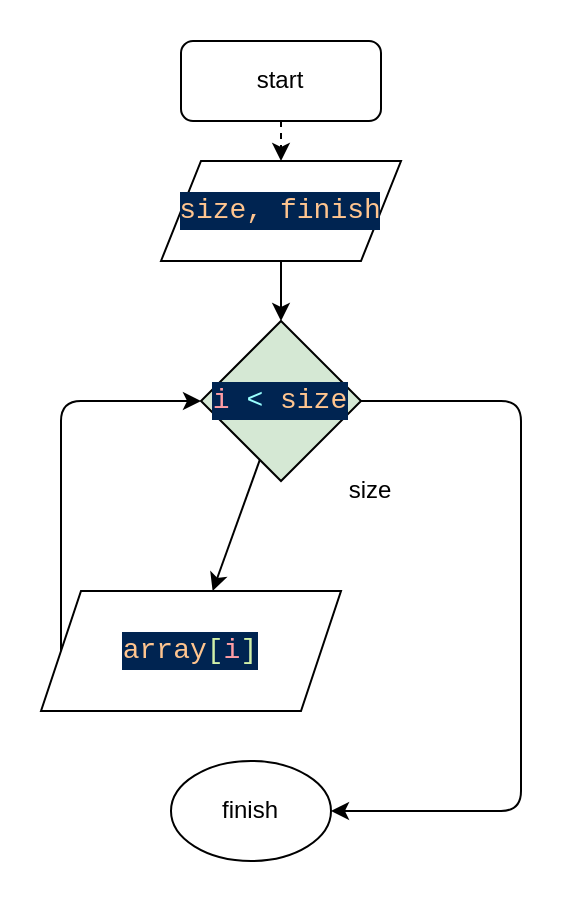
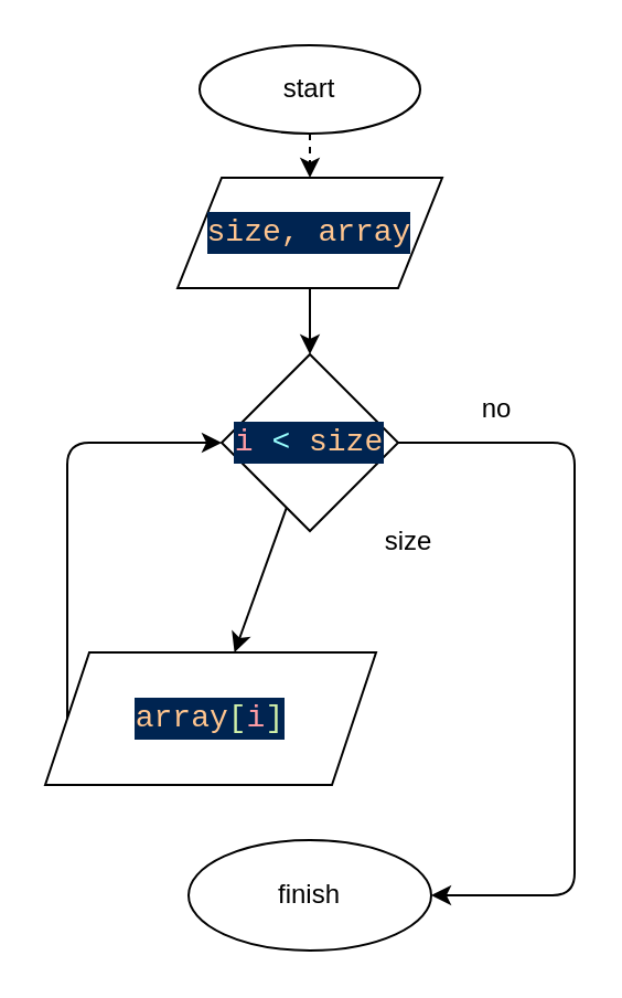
- <mxCell id="3" value="start" style="whiteSpace=wrap;html=1;rounded=1;" vertex="1" parent="1"><mxGeometry x="90" y="20" width="100" height="40" as="geometry" /></mxCell>
+ <mxCell id="3" value="start" style="ellipse;whiteSpace=wrap;html=1;" vertex="1" parent="1"><mxGeometry x="90" y="20" width="100" height="40" as="geometry" /></mxCell>
- <mxCell id="5" value="&lt;div style=&quot;color: rgb(255, 255, 255); background-color: rgb(0, 36, 81); font-family: Consolas, &amp;quot;Courier New&amp;quot;, monospace; font-size: 14px; line-height: 19px;&quot;&gt;&lt;span style=&quot;color: rgb(255, 197, 143);&quot;&gt;size,&amp;nbsp;&lt;/span&gt;&lt;span style=&quot;color: #ffc58f;&quot;&gt;finish&lt;/span&gt;&lt;/div&gt;" style="shape=parallelogram;perimeter=parallelogramPerimeter;whiteSpace=wrap;html=1;fixedSize=1;" vertex="1" parent="1"><mxGeometry x="80" y="80" width="120" height="50" as="geometry" /></mxCell>
+ <mxCell id="5" value="&lt;div style=&quot;color: rgb(255, 255, 255); background-color: rgb(0, 36, 81); font-family: Consolas, &amp;quot;Courier New&amp;quot;, monospace; font-size: 14px; line-height: 19px;&quot;&gt;&lt;span style=&quot;color: rgb(255, 197, 143);&quot;&gt;size,&amp;nbsp;&lt;/span&gt;&lt;span style=&quot;color: #ffc58f;&quot;&gt;array&lt;/span&gt;&lt;/div&gt;" style="shape=parallelogram;perimeter=parallelogramPerimeter;whiteSpace=wrap;html=1;fixedSize=1;" vertex="1" parent="1"><mxGeometry x="80" y="80" width="120" height="50" as="geometry" /></mxCell>
+ <mxCell id="13" value="no" style="text;html=1;strokeColor=none;fillColor=none;align=center;verticalAlign=middle;whiteSpace=wrap;rounded=0;" vertex="1" parent="1"><mxGeometry x="195" y="170" width="60" height="30" as="geometry" /></mxCell>
- <mxCell id="7" value="&lt;div style=&quot;color: rgb(255, 255, 255); background-color: rgb(0, 36, 81); font-family: Consolas, &amp;quot;Courier New&amp;quot;, monospace; font-size: 14px; line-height: 19px;&quot;&gt;&lt;span style=&quot;color: #ff9da4;&quot;&gt;i&lt;/span&gt; &lt;span style=&quot;color: #99ffff;&quot;&gt;&amp;lt;&lt;/span&gt; &lt;span style=&quot;color: #ffc58f;&quot;&gt;size&lt;/span&gt;&lt;/div&gt;" style="rhombus;whiteSpace=wrap;html=1;fillColor=#d5e8d4;" vertex="1" parent="1"><mxGeometry x="100" y="160" width="80" height="80" as="geometry" /></mxCell>
+ <mxCell id="7" value="&lt;div style=&quot;color: rgb(255, 255, 255); background-color: rgb(0, 36, 81); font-family: Consolas, &amp;quot;Courier New&amp;quot;, monospace; font-size: 14px; line-height: 19px;&quot;&gt;&lt;span style=&quot;color: #ff9da4;&quot;&gt;i&lt;/span&gt; &lt;span style=&quot;color: #99ffff;&quot;&gt;&amp;lt;&lt;/span&gt; &lt;span style=&quot;color: #ffc58f;&quot;&gt;size&lt;/span&gt;&lt;/div&gt;" style="rhombus;whiteSpace=wrap;html=1;" vertex="1" parent="1"><mxGeometry x="100" y="160" width="80" height="80" as="geometry" /></mxCell>
- <mxCell id="9" value="finish" style="ellipse;whiteSpace=wrap;html=1;" vertex="1" parent="1"><mxGeometry x="85" y="380" width="80" height="50" as="geometry" /></mxCell>
+ <mxCell id="9" value="finish" style="ellipse;whiteSpace=wrap;html=1;" vertex="1" parent="1"><mxGeometry x="85" y="380" width="110" height="50" as="geometry" /></mxCell>
